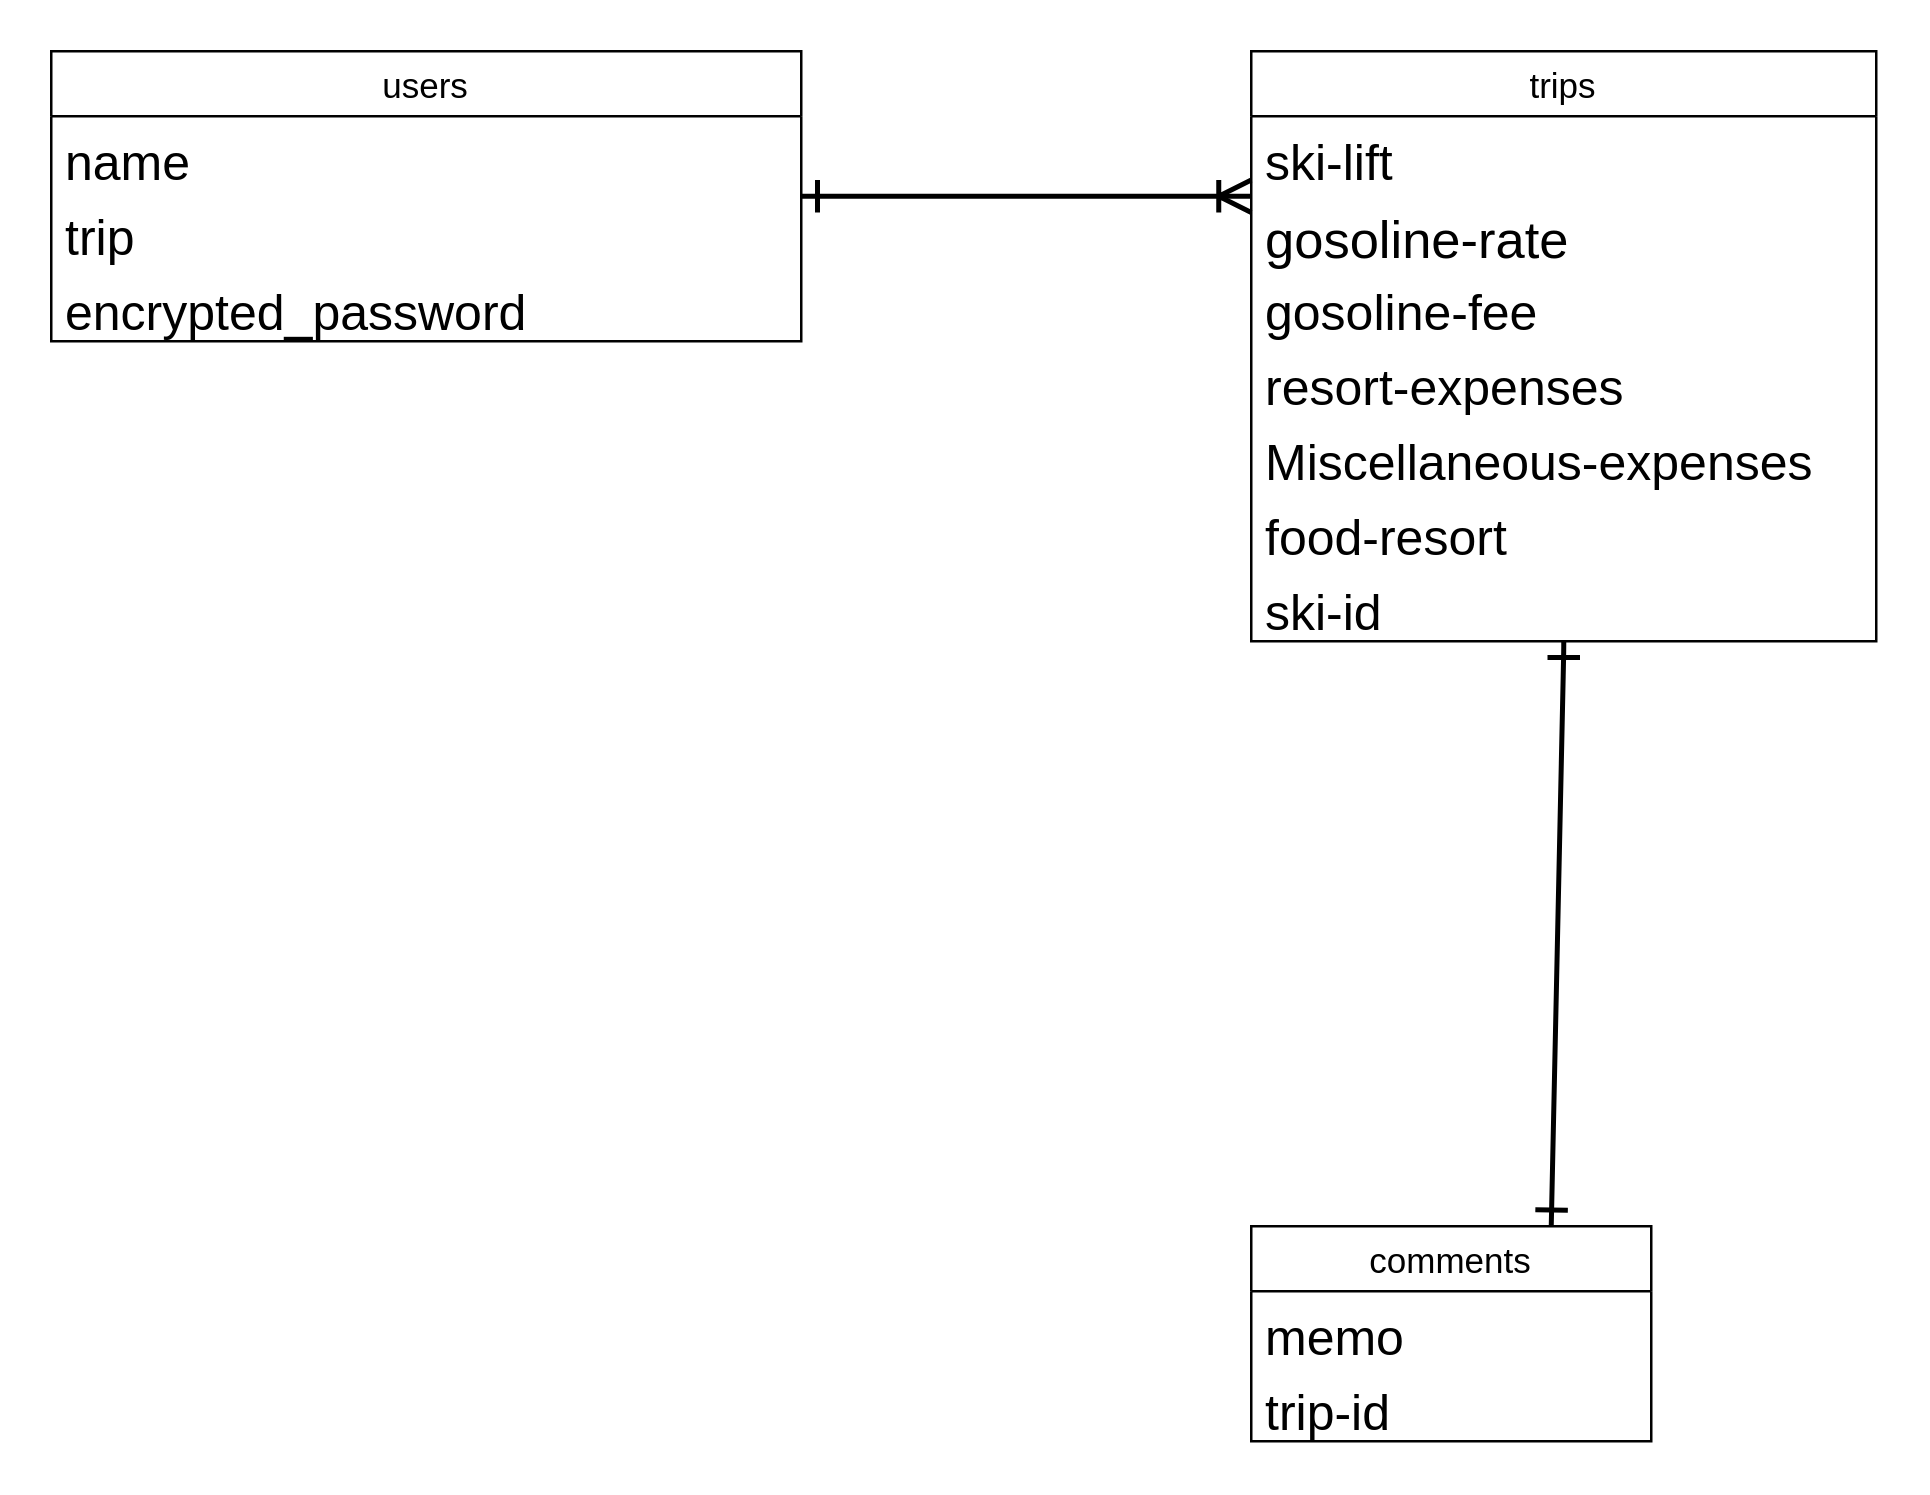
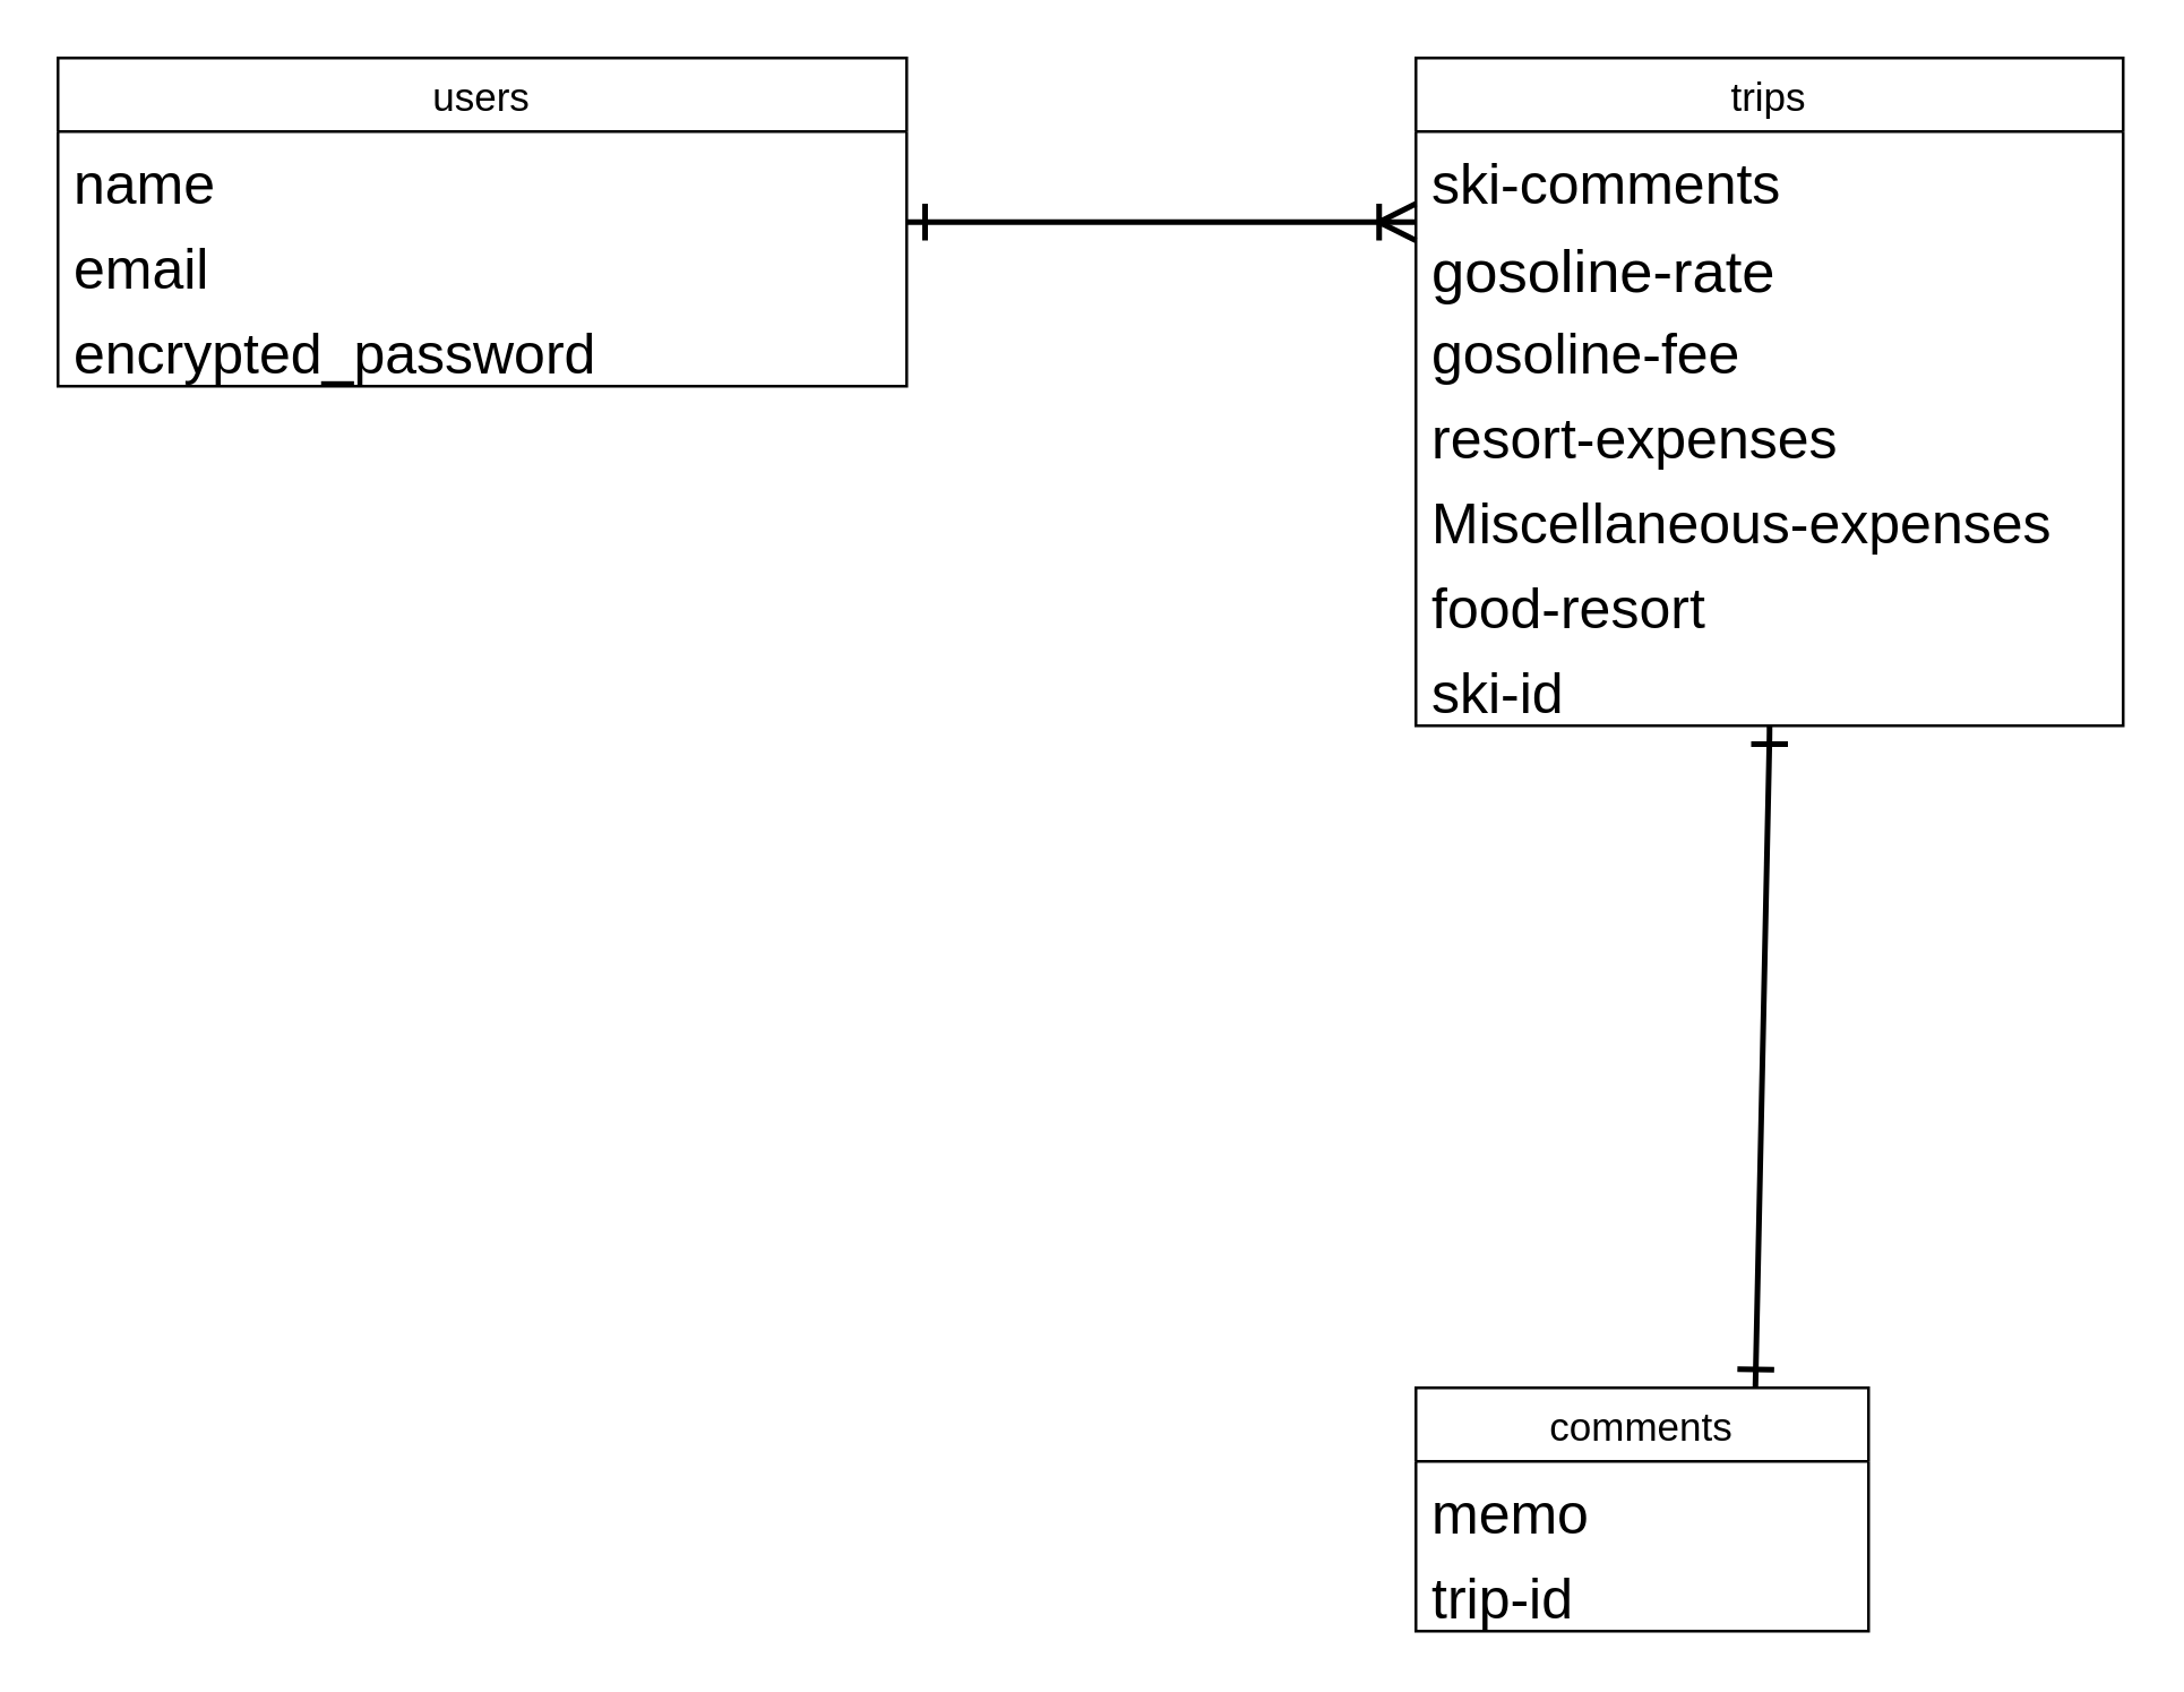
- <mxCell id="12" value="ski-lift" style="text;strokeColor=none;fillColor=none;spacingLeft=4;spacingRight=4;overflow=hidden;rotatable=0;points=[[0,0.5],[1,0.5]];portConstraint=eastwest;fontSize=20;" vertex="1" parent="11"><mxGeometry y="26" width="250" height="30" as="geometry" /></mxCell>
+ <mxCell id="12" value="ski-comments" style="text;strokeColor=none;fillColor=none;spacingLeft=4;spacingRight=4;overflow=hidden;rotatable=0;points=[[0,0.5],[1,0.5]];portConstraint=eastwest;fontSize=20;" vertex="1" parent="11"><mxGeometry y="26" width="250" height="30" as="geometry" /></mxCell>
- <mxCell id="5" value="trip" style="text;strokeColor=none;fillColor=none;spacingLeft=4;spacingRight=4;overflow=hidden;rotatable=0;points=[[0,0.5],[1,0.5]];portConstraint=eastwest;fontSize=20;strokeWidth=1;" vertex="1" parent="3"><mxGeometry y="56" width="300" height="30" as="geometry" /></mxCell>
+ <mxCell id="5" value="email" style="text;strokeColor=none;fillColor=none;spacingLeft=4;spacingRight=4;overflow=hidden;rotatable=0;points=[[0,0.5],[1,0.5]];portConstraint=eastwest;fontSize=20;strokeWidth=1;" vertex="1" parent="3"><mxGeometry y="56" width="300" height="30" as="geometry" /></mxCell>
